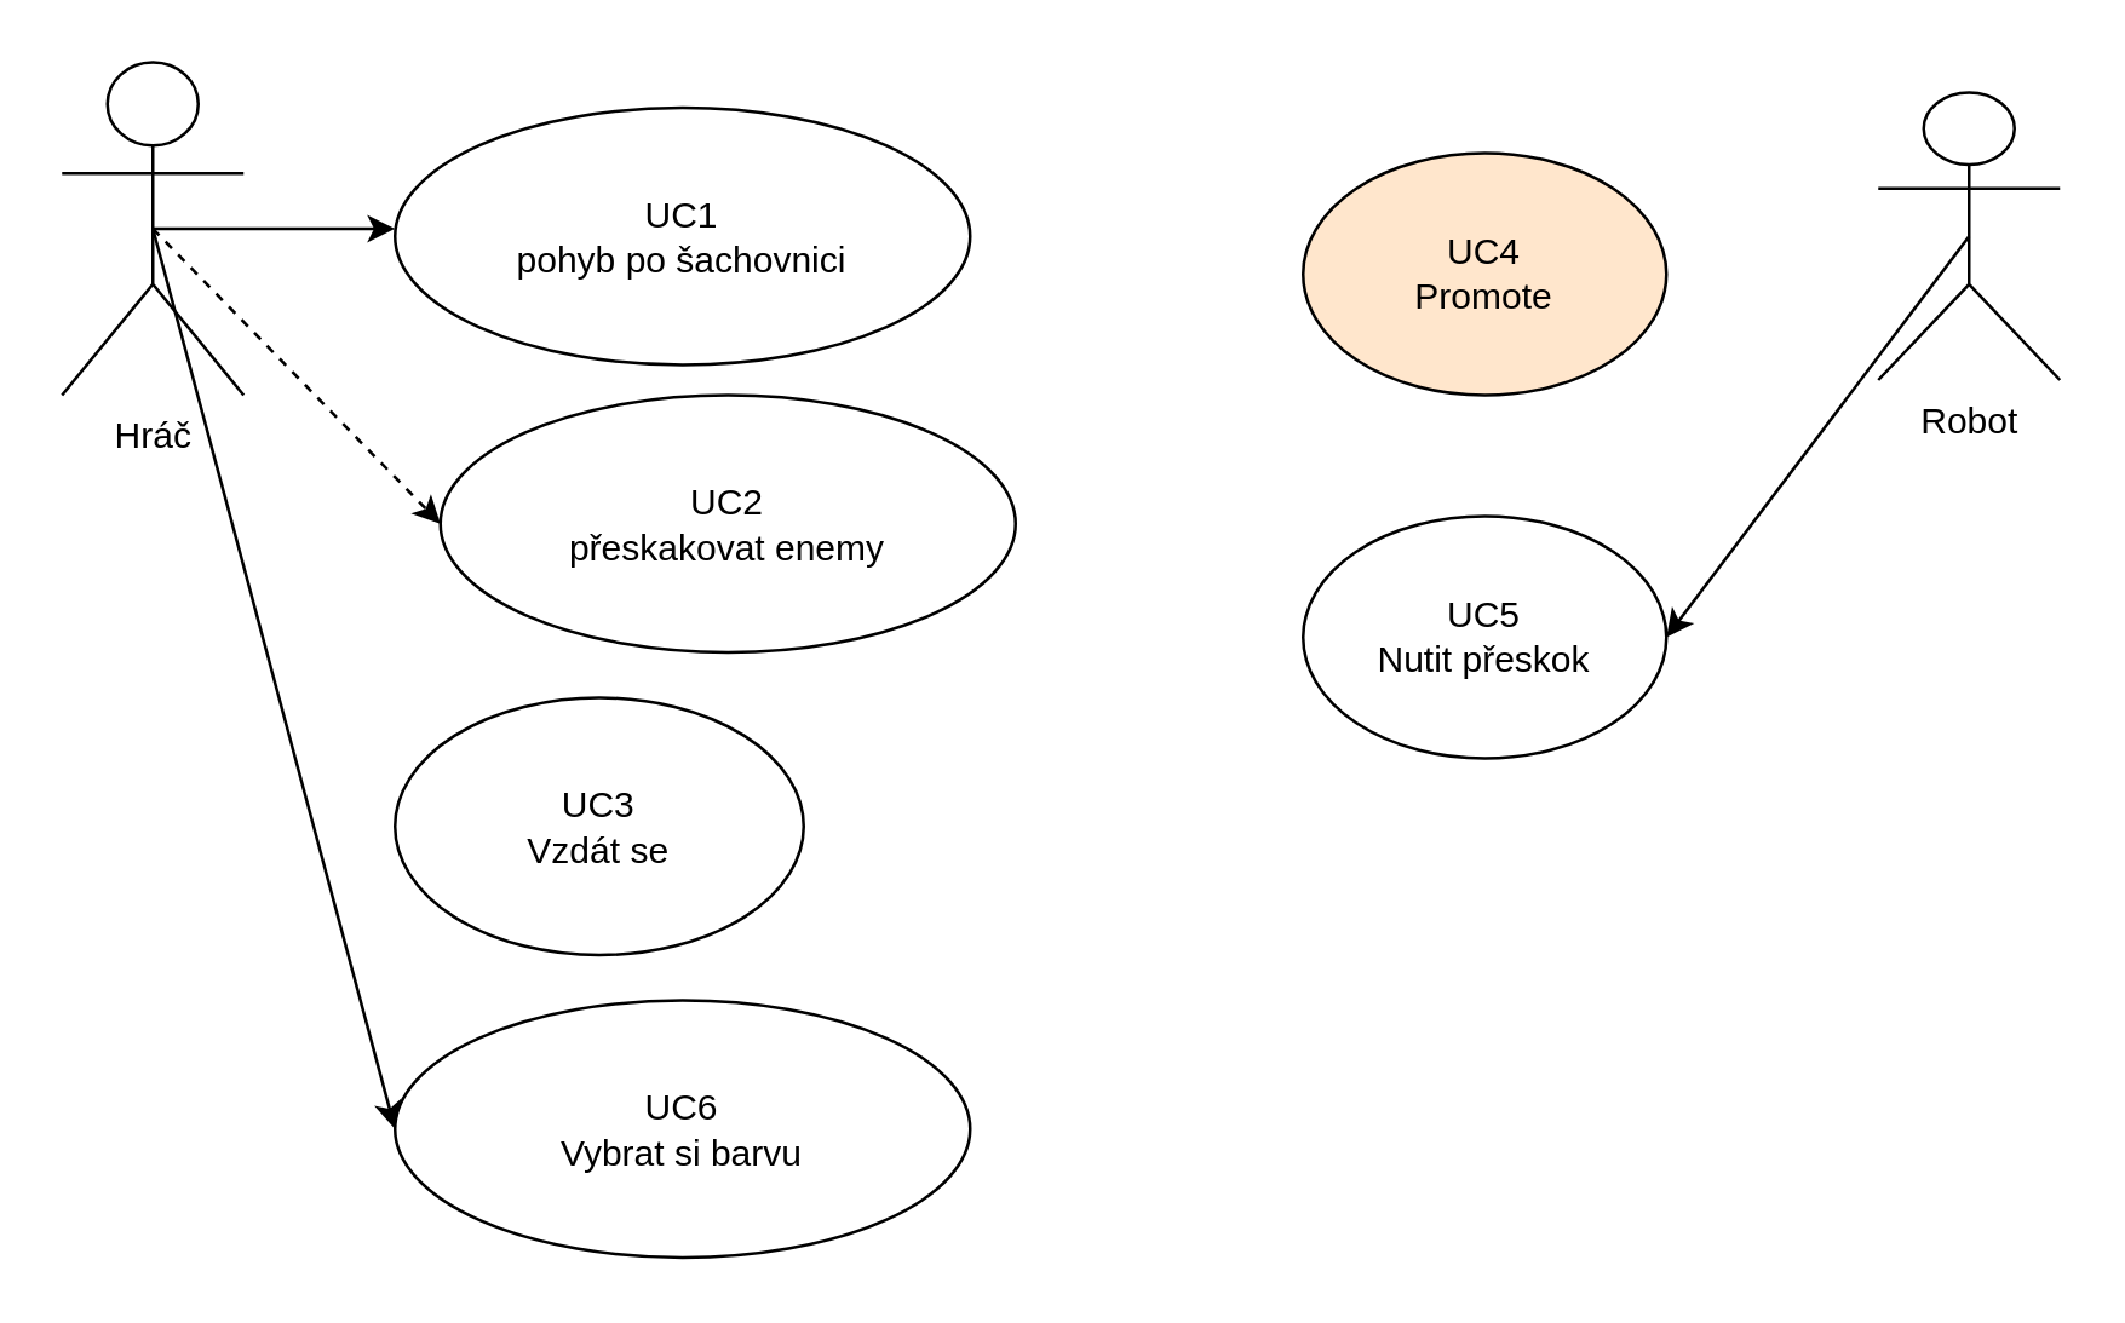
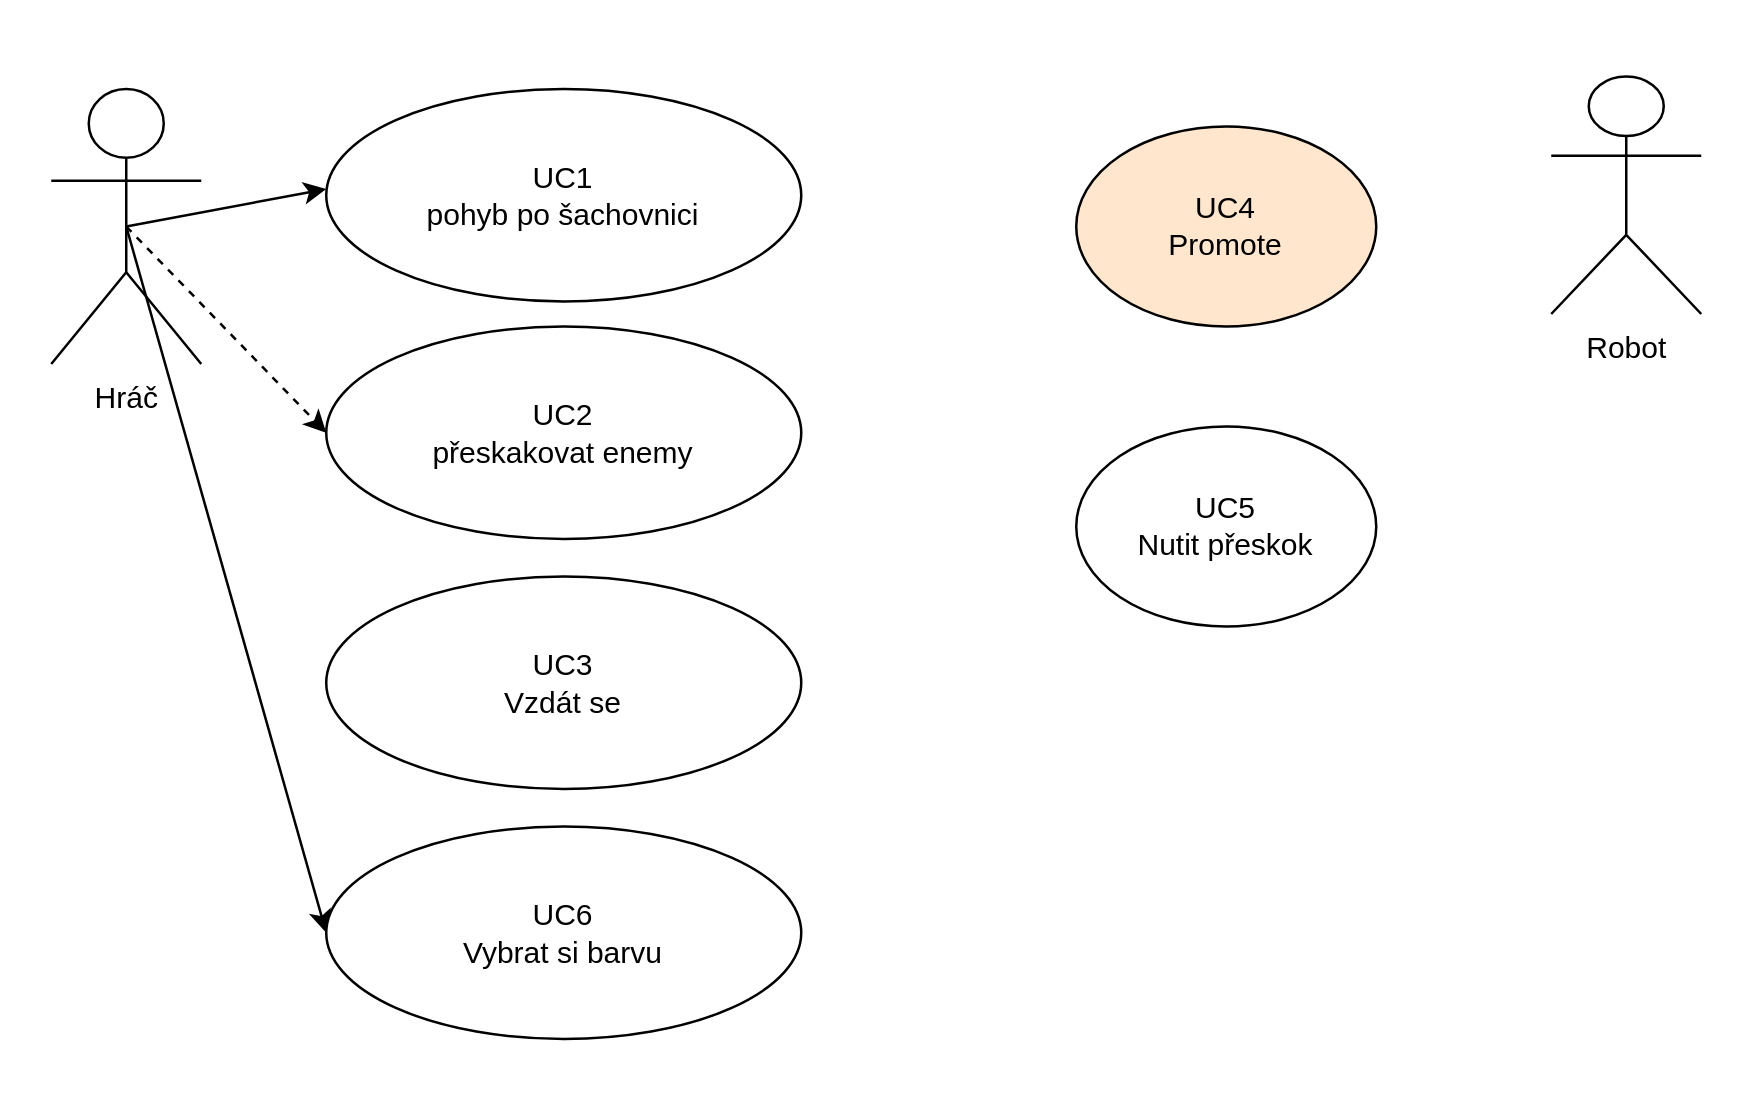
- <mxCell id="5" value="Hráč" style="shape=umlActor;verticalLabelPosition=bottom;verticalAlign=top;html=1;outlineConnect=0;fillColor=none;" parent="1" vertex="1"><mxGeometry x="20" y="20" width="60" height="110" as="geometry" /></mxCell>
+ <mxCell id="5" value="Hráč" style="shape=umlActor;verticalLabelPosition=bottom;verticalAlign=top;html=1;outlineConnect=0;fillColor=none;" parent="1" vertex="1"><mxGeometry x="20" y="35" width="60" height="110" as="geometry" /></mxCell>
- <mxCell id="10" style="edgeStyle=none;html=1;exitX=0.5;exitY=0.5;exitDx=0;exitDy=0;exitPerimeter=0;entryX=1;entryY=0.5;entryDx=0;entryDy=0;" edge="1" parent="1" source="11" target="13"><mxGeometry relative="1" as="geometry" /></mxCell>
- <mxCell id="7" value="UC2&lt;br&gt;přeskakovat enemy" style="ellipse;whiteSpace=wrap;html=1;fillColor=none;" vertex="1" parent="1"><mxGeometry x="145" y="130" width="190" height="85" as="geometry" /></mxCell>
+ <mxCell id="7" value="UC2&lt;br&gt;přeskakovat enemy" style="ellipse;whiteSpace=wrap;html=1;fillColor=none;" vertex="1" parent="1"><mxGeometry x="130" y="130" width="190" height="85" as="geometry" /></mxCell>
- <mxCell id="8" value="UC3&lt;br&gt;Vzdát se" style="ellipse;whiteSpace=wrap;html=1;fillColor=none;" vertex="1" parent="1"><mxGeometry x="130" y="230" width="135" height="85" as="geometry" /></mxCell>
+ <mxCell id="8" value="UC3&lt;br&gt;Vzdát se" style="ellipse;whiteSpace=wrap;html=1;fillColor=none;" vertex="1" parent="1"><mxGeometry x="130" y="230" width="190" height="85" as="geometry" /></mxCell>
